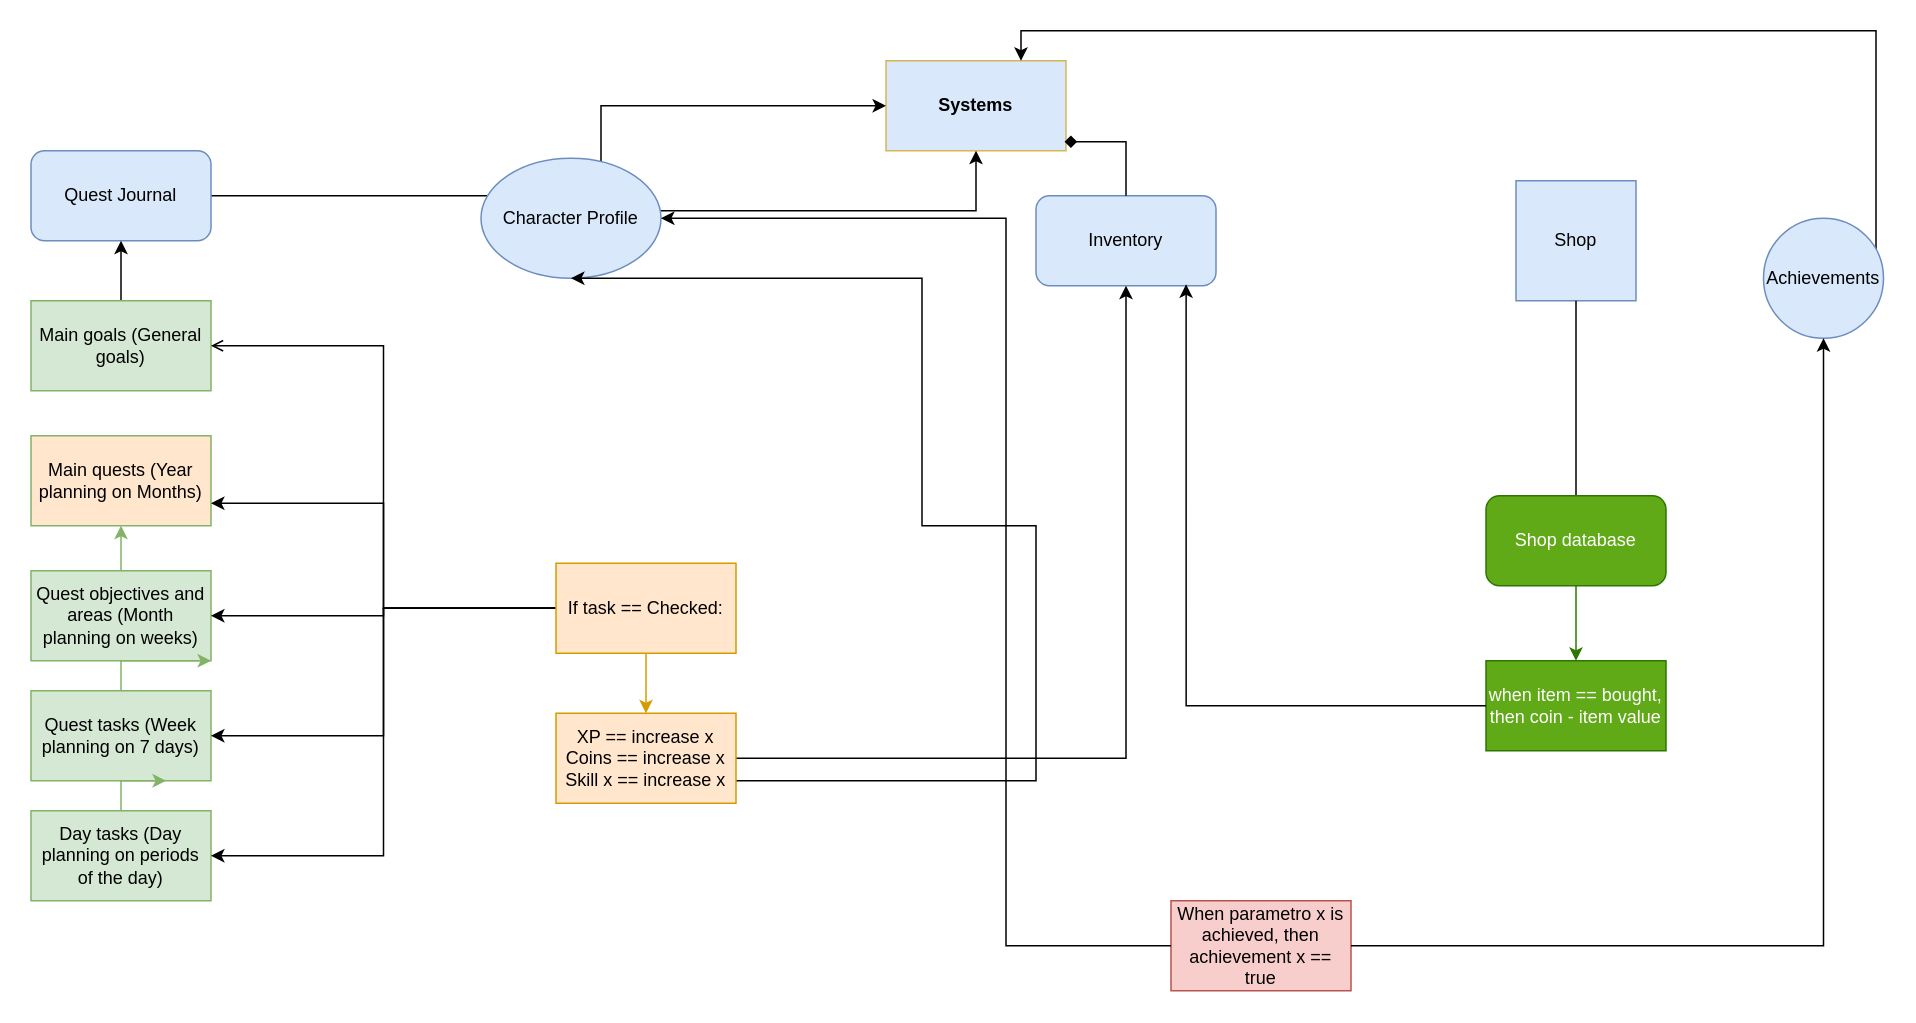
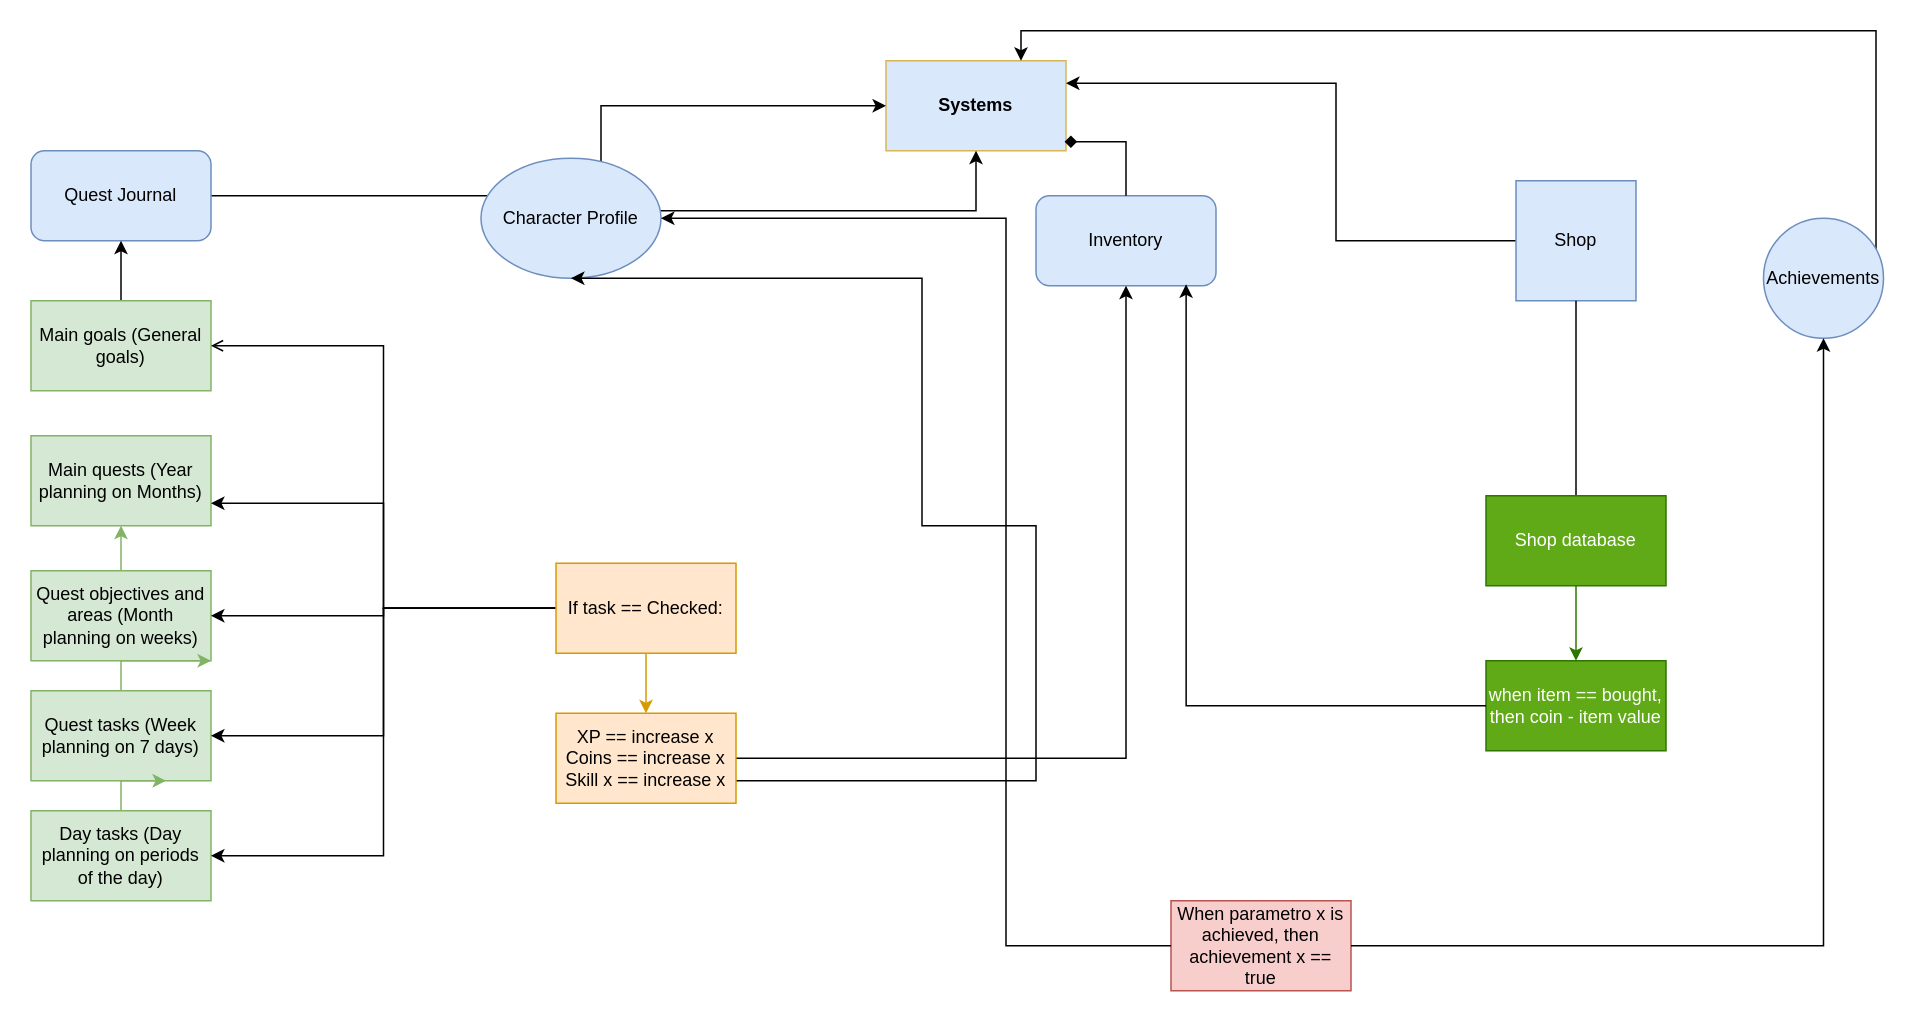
+ <mxCell id="8" style="edgeStyle=orthogonalEdgeStyle;rounded=0;orthogonalLoop=1;jettySize=auto;html=1;entryX=1;entryY=0.25;entryDx=0;entryDy=0;" edge="1" parent="1" source="9" target="2"><mxGeometry relative="1" as="geometry"><Array as="points"><mxPoint x="890" y="55" /></Array></mxGeometry></mxCell>
- <mxCell id="13" value="Main quests (Year planning on Months)" style="rounded=0;whiteSpace=wrap;html=1;fillColor=#ffe6cc;strokeColor=#82b366;" vertex="1" parent="1"><mxGeometry x="20" y="290" width="120" height="60" as="geometry" /></mxCell>
+ <mxCell id="13" value="Main quests (Year planning on Months)" style="rounded=0;whiteSpace=wrap;html=1;fillColor=#d5e8d4;strokeColor=#82b366;" vertex="1" parent="1"><mxGeometry x="20" y="290" width="120" height="60" as="geometry" /></mxCell>
- <mxCell id="37" value="Shop database" style="whiteSpace=wrap;html=1;fillColor=#60a917;fontColor=#ffffff;strokeColor=#2D7600;rounded=1;" vertex="1" parent="1"><mxGeometry x="990" y="330" width="120" height="60" as="geometry" /></mxCell>
+ <mxCell id="37" value="Shop database" style="rounded=0;whiteSpace=wrap;html=1;fillColor=#60a917;fontColor=#ffffff;strokeColor=#2D7600;" vertex="1" parent="1"><mxGeometry x="990" y="330" width="120" height="60" as="geometry" /></mxCell>
